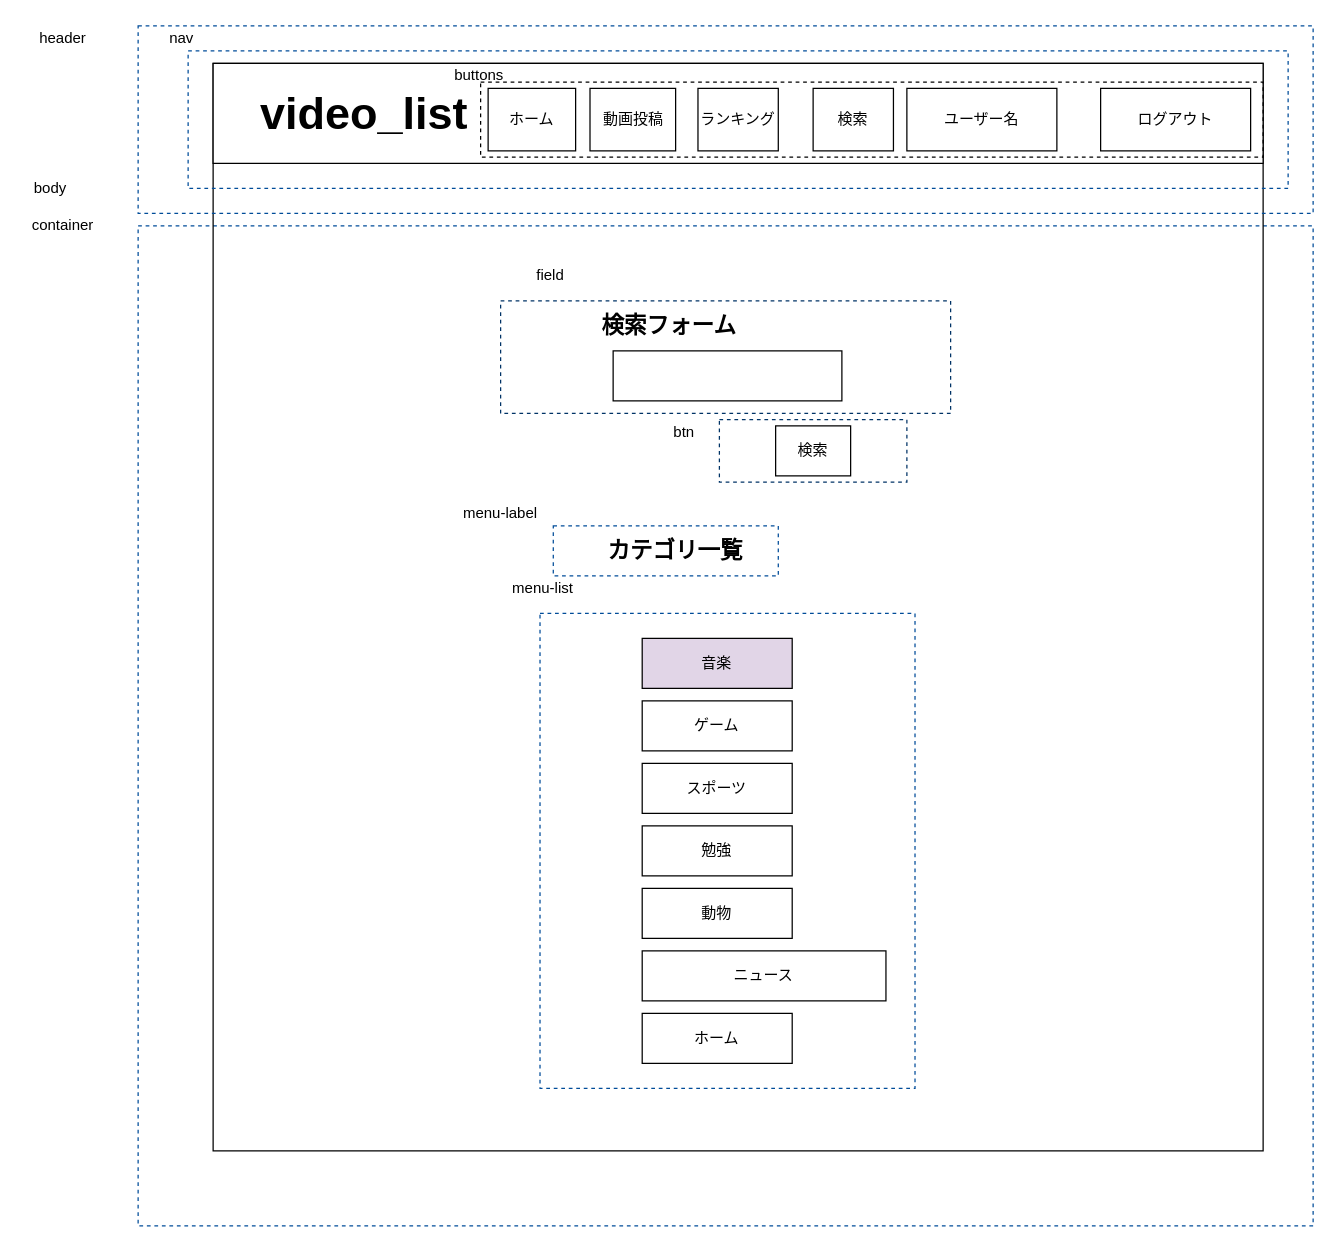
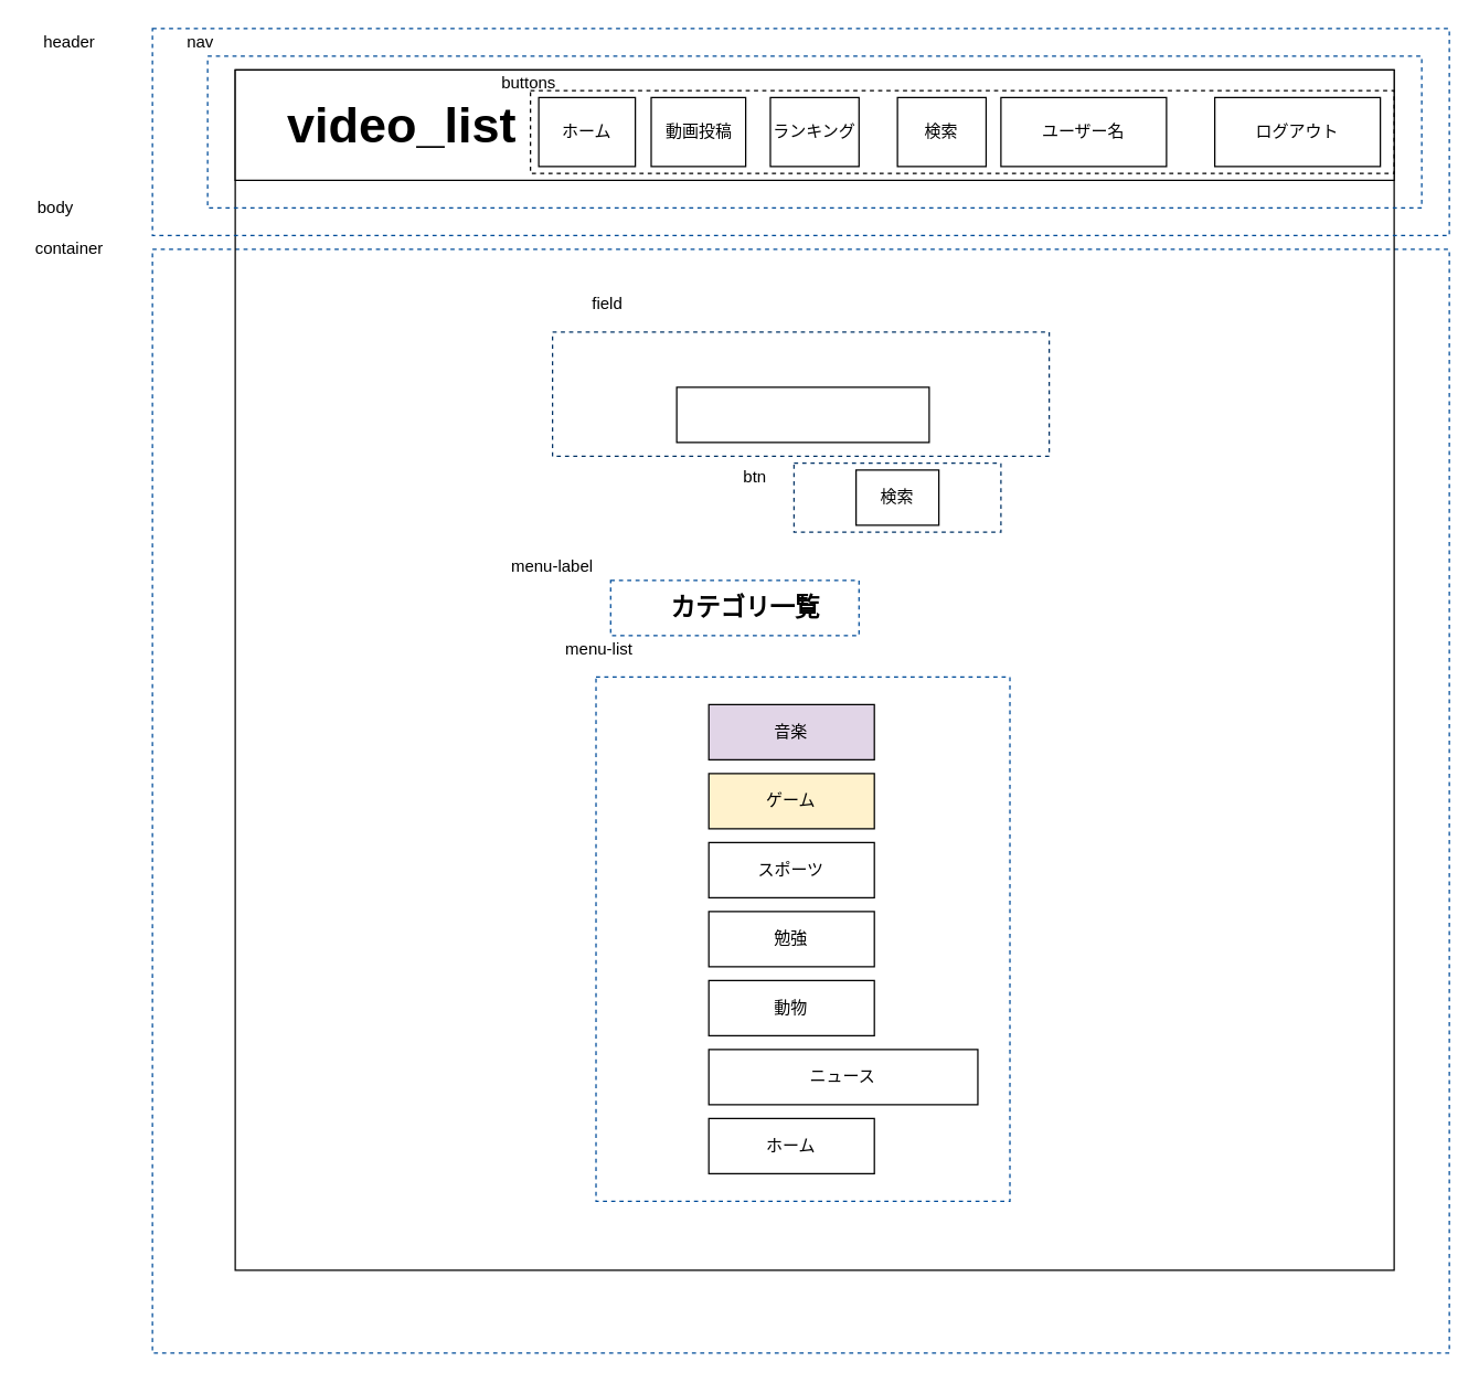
- <mxCell id="11" value="&lt;font style=&quot;font-size: 18px&quot;&gt;&lt;b&gt;検索フォーム&lt;/b&gt;&lt;/font&gt;" style="text;html=1;strokeColor=none;fillColor=none;align=center;verticalAlign=middle;whiteSpace=wrap;rounded=0;" parent="1" vertex="1"><mxGeometry x="470" y="250" width="130" height="20" as="geometry" /></mxCell>
- <mxCell id="34" value="ゲーム" style="rounded=0;whiteSpace=wrap;html=1;" vertex="1" parent="1"><mxGeometry x="513.26" y="560" width="120" height="40" as="geometry" /></mxCell>
+ <mxCell id="34" value="ゲーム" style="rounded=0;whiteSpace=wrap;html=1;fillColor=#fff2cc;" vertex="1" parent="1"><mxGeometry x="513.26" y="560" width="120" height="40" as="geometry" /></mxCell>
